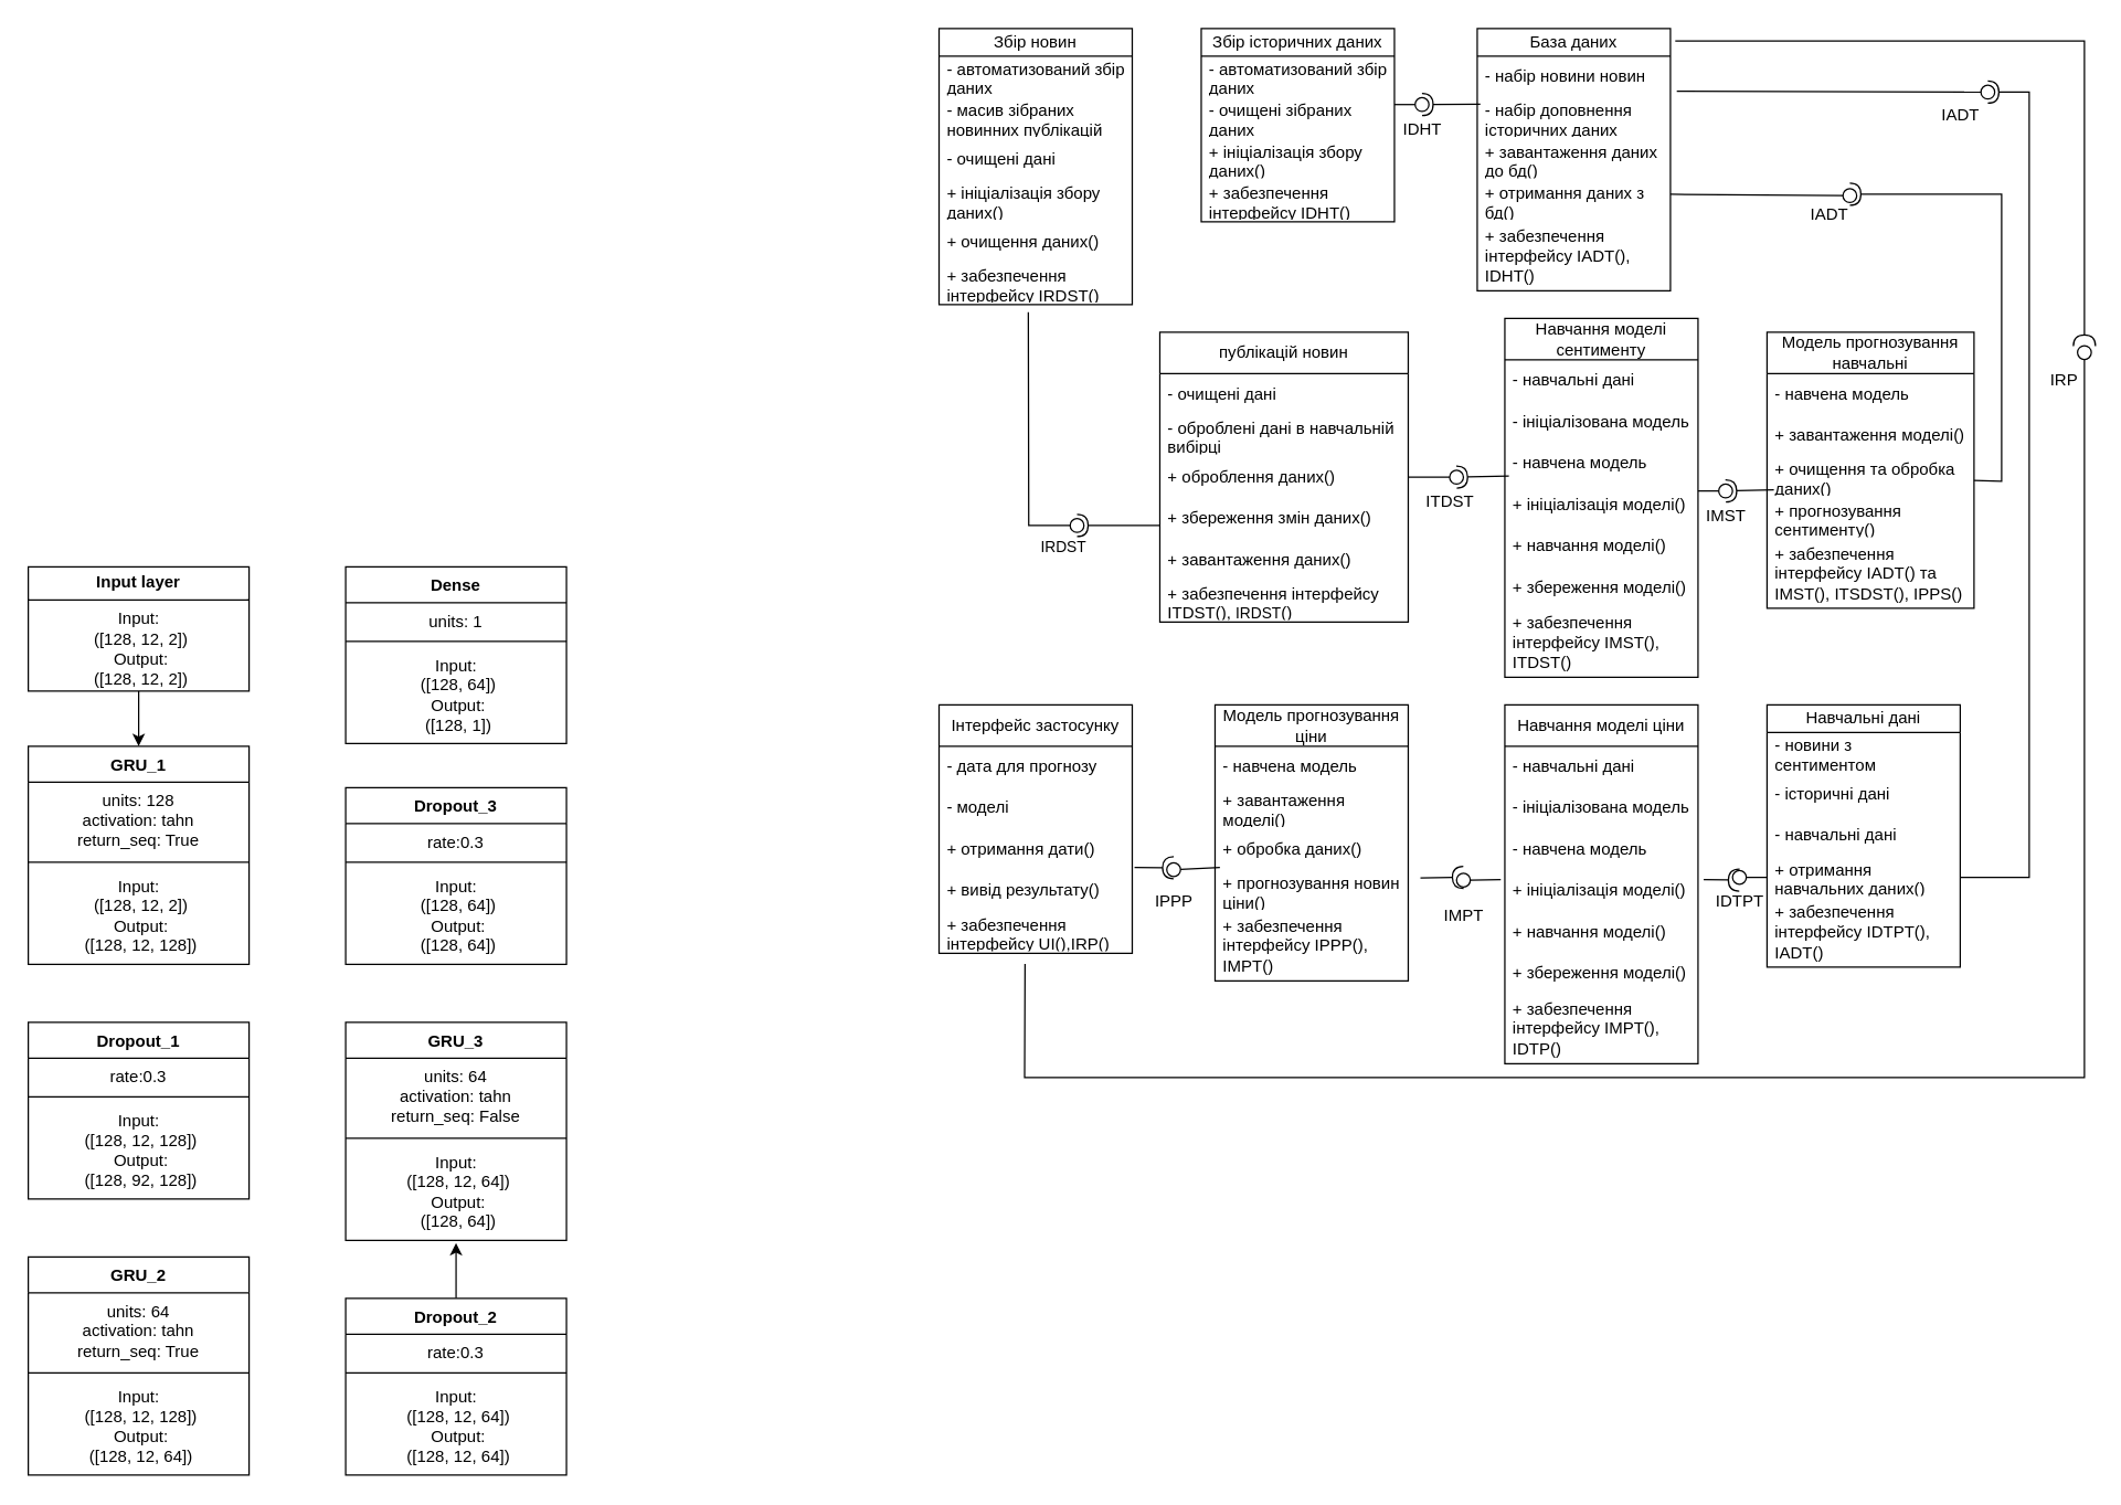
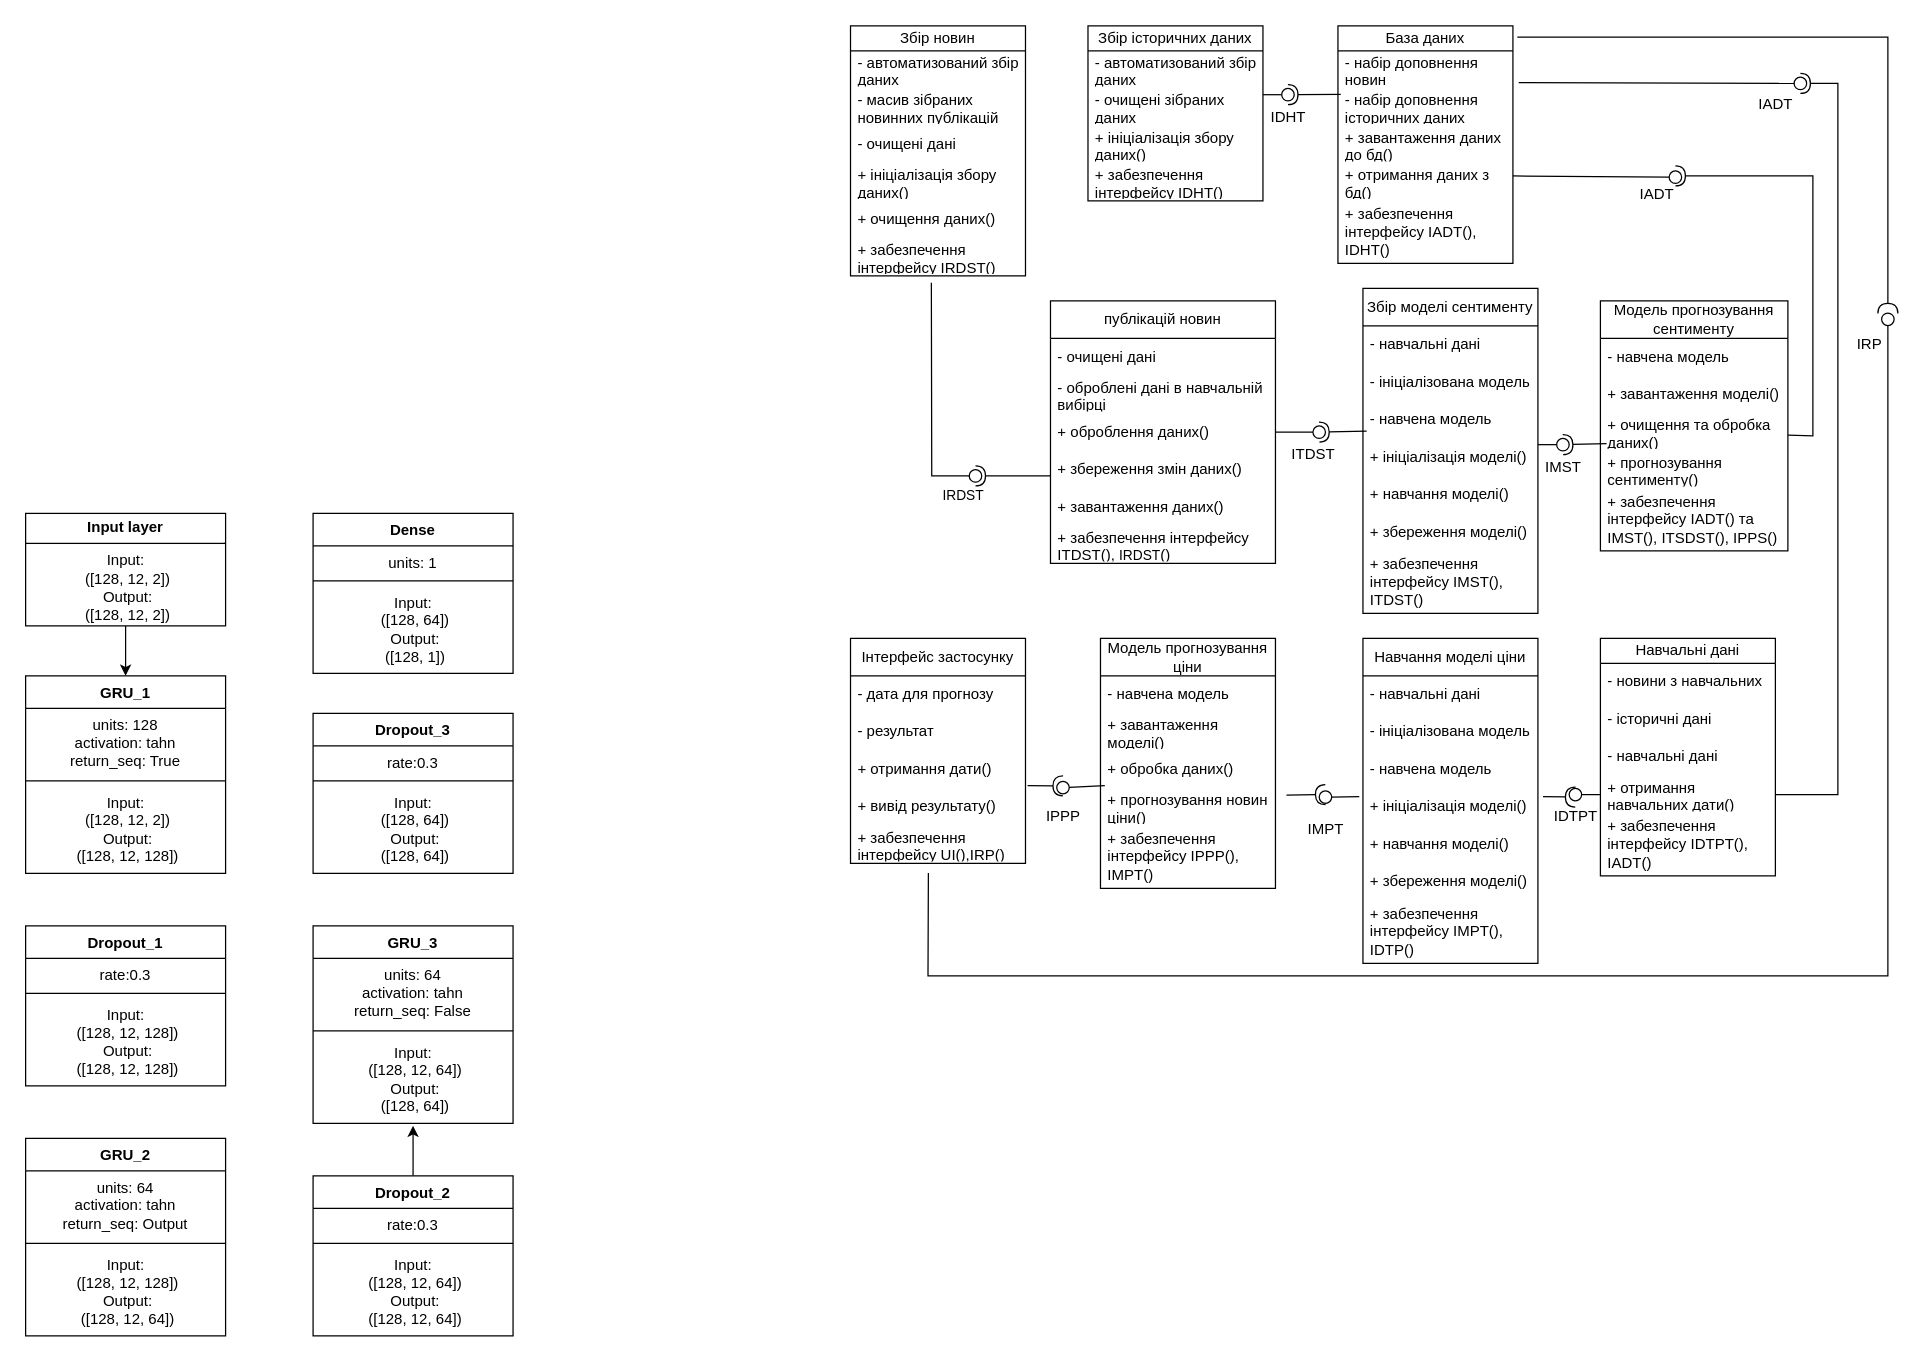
- <mxCell id="36" value="- набір новини новин" style="text;strokeColor=none;fillColor=none;align=left;verticalAlign=middle;spacingLeft=4;spacingRight=4;overflow=hidden;points=[[0,0.5],[1,0.5]];portConstraint=eastwest;rotatable=0;whiteSpace=wrap;html=1;" parent="35" vertex="1"><mxGeometry y="20" width="140" height="30" as="geometry" /></mxCell>
+ <mxCell id="36" value="- набір доповнення новин" style="text;strokeColor=none;fillColor=none;align=left;verticalAlign=middle;spacingLeft=4;spacingRight=4;overflow=hidden;points=[[0,0.5],[1,0.5]];portConstraint=eastwest;rotatable=0;whiteSpace=wrap;html=1;" parent="35" vertex="1"><mxGeometry y="20" width="140" height="30" as="geometry" /></mxCell>
- <mxCell id="16" value="Навчання моделі сентименту" style="swimlane;fontStyle=0;childLayout=stackLayout;horizontal=1;startSize=30;horizontalStack=0;resizeParent=1;resizeParentMax=0;resizeLast=0;collapsible=1;marginBottom=0;whiteSpace=wrap;html=1;" parent="1" vertex="1"><mxGeometry x="1090" y="230" width="140" height="260" as="geometry"><mxRectangle x="60" y="530" width="100" height="30" as="alternateBounds" /></mxGeometry></mxCell>
+ <mxCell id="16" value="Збір моделі сентименту" style="swimlane;fontStyle=0;childLayout=stackLayout;horizontal=1;startSize=30;horizontalStack=0;resizeParent=1;resizeParentMax=0;resizeLast=0;collapsible=1;marginBottom=0;whiteSpace=wrap;html=1;" parent="1" vertex="1"><mxGeometry x="1090" y="230" width="140" height="260" as="geometry"><mxRectangle x="60" y="530" width="100" height="30" as="alternateBounds" /></mxGeometry></mxCell>
- <mxCell id="24" value="Модель прогнозування навчальні" style="swimlane;fontStyle=0;childLayout=stackLayout;horizontal=1;startSize=30;horizontalStack=0;resizeParent=1;resizeParentMax=0;resizeLast=0;collapsible=1;marginBottom=0;whiteSpace=wrap;html=1;" parent="1" vertex="1"><mxGeometry x="1280" y="240" width="150" height="200" as="geometry"><mxRectangle x="60" y="530" width="100" height="30" as="alternateBounds" /></mxGeometry></mxCell>
+ <mxCell id="24" value="Модель прогнозування сентименту" style="swimlane;fontStyle=0;childLayout=stackLayout;horizontal=1;startSize=30;horizontalStack=0;resizeParent=1;resizeParentMax=0;resizeLast=0;collapsible=1;marginBottom=0;whiteSpace=wrap;html=1;" parent="1" vertex="1"><mxGeometry x="1280" y="240" width="150" height="200" as="geometry"><mxRectangle x="60" y="530" width="100" height="30" as="alternateBounds" /></mxGeometry></mxCell>
- <mxCell id="42" value="- новини з сентиментом" style="text;strokeColor=none;fillColor=none;align=left;verticalAlign=middle;spacingLeft=4;spacingRight=4;overflow=hidden;points=[[0,0.5],[1,0.5]];portConstraint=eastwest;rotatable=0;whiteSpace=wrap;html=1;" parent="41" vertex="1"><mxGeometry y="20" width="140" height="30" as="geometry" /></mxCell>
+ <mxCell id="42" value="- новини з навчальних" style="text;strokeColor=none;fillColor=none;align=left;verticalAlign=middle;spacingLeft=4;spacingRight=4;overflow=hidden;points=[[0,0.5],[1,0.5]];portConstraint=eastwest;rotatable=0;whiteSpace=wrap;html=1;" parent="41" vertex="1"><mxGeometry y="20" width="140" height="30" as="geometry" /></mxCell>
- <mxCell id="63" value="- моделі" style="text;strokeColor=none;fillColor=none;align=left;verticalAlign=middle;spacingLeft=4;spacingRight=4;overflow=hidden;points=[[0,0.5],[1,0.5]];portConstraint=eastwest;rotatable=0;whiteSpace=wrap;html=1;" parent="61" vertex="1"><mxGeometry y="60" width="140" height="30" as="geometry" /></mxCell>
+ <mxCell id="63" value="- результат" style="text;strokeColor=none;fillColor=none;align=left;verticalAlign=middle;spacingLeft=4;spacingRight=4;overflow=hidden;points=[[0,0.5],[1,0.5]];portConstraint=eastwest;rotatable=0;whiteSpace=wrap;html=1;" parent="61" vertex="1"><mxGeometry y="60" width="140" height="30" as="geometry" /></mxCell>
- <mxCell id="45" value="+ отримання навчальних даних()" style="text;strokeColor=none;fillColor=none;align=left;verticalAlign=middle;spacingLeft=4;spacingRight=4;overflow=hidden;points=[[0,0.5],[1,0.5]];portConstraint=eastwest;rotatable=0;whiteSpace=wrap;html=1;" parent="41" vertex="1"><mxGeometry y="110" width="140" height="30" as="geometry" /></mxCell>
+ <mxCell id="45" value="+ отримання навчальних дати()" style="text;strokeColor=none;fillColor=none;align=left;verticalAlign=middle;spacingLeft=4;spacingRight=4;overflow=hidden;points=[[0,0.5],[1,0.5]];portConstraint=eastwest;rotatable=0;whiteSpace=wrap;html=1;" parent="41" vertex="1"><mxGeometry y="110" width="140" height="30" as="geometry" /></mxCell>
- <mxCell id="115" value="&lt;p style=&quot;margin: 0px 0px 0px 4px;&quot;&gt;Input:&amp;nbsp;&lt;/p&gt;&lt;p style=&quot;margin: 0px 0px 0px 4px;&quot;&gt;([128, 12, 128])&lt;/p&gt;&lt;p style=&quot;margin: 0px 0px 0px 4px;&quot;&gt;Output:&lt;/p&gt;&lt;p style=&quot;margin: 0px 0px 0px 4px;&quot;&gt;([128, 92, 128])&lt;/p&gt;" style="text;strokeColor=none;fillColor=none;align=center;verticalAlign=top;spacingLeft=4;spacingRight=4;overflow=hidden;rotatable=0;points=[[0,0.5],[1,0.5]];portConstraint=eastwest;whiteSpace=wrap;html=1;" vertex="1" parent="112"><mxGeometry y="58" width="160" height="70" as="geometry" /></mxCell>
+ <mxCell id="115" value="&lt;p style=&quot;margin: 0px 0px 0px 4px;&quot;&gt;Input:&amp;nbsp;&lt;/p&gt;&lt;p style=&quot;margin: 0px 0px 0px 4px;&quot;&gt;([128, 12, 128])&lt;/p&gt;&lt;p style=&quot;margin: 0px 0px 0px 4px;&quot;&gt;Output:&lt;/p&gt;&lt;p style=&quot;margin: 0px 0px 0px 4px;&quot;&gt;([128, 12, 128])&lt;/p&gt;" style="text;strokeColor=none;fillColor=none;align=center;verticalAlign=top;spacingLeft=4;spacingRight=4;overflow=hidden;rotatable=0;points=[[0,0.5],[1,0.5]];portConstraint=eastwest;whiteSpace=wrap;html=1;" vertex="1" parent="112"><mxGeometry y="58" width="160" height="70" as="geometry" /></mxCell>
- <mxCell id="117" value="units: 64&lt;div&gt;activation: tahn&lt;/div&gt;&lt;div&gt;return_seq: True&lt;/div&gt;" style="text;strokeColor=none;fillColor=none;align=center;verticalAlign=top;spacingLeft=4;spacingRight=4;overflow=hidden;rotatable=0;points=[[0,0.5],[1,0.5]];portConstraint=eastwest;whiteSpace=wrap;html=1;" vertex="1" parent="116"><mxGeometry y="26" width="160" height="54" as="geometry" /></mxCell>
+ <mxCell id="117" value="units: 64&lt;div&gt;activation: tahn&lt;/div&gt;&lt;div&gt;return_seq: Output&lt;/div&gt;" style="text;strokeColor=none;fillColor=none;align=center;verticalAlign=top;spacingLeft=4;spacingRight=4;overflow=hidden;rotatable=0;points=[[0,0.5],[1,0.5]];portConstraint=eastwest;whiteSpace=wrap;html=1;" vertex="1" parent="116"><mxGeometry y="26" width="160" height="54" as="geometry" /></mxCell>
